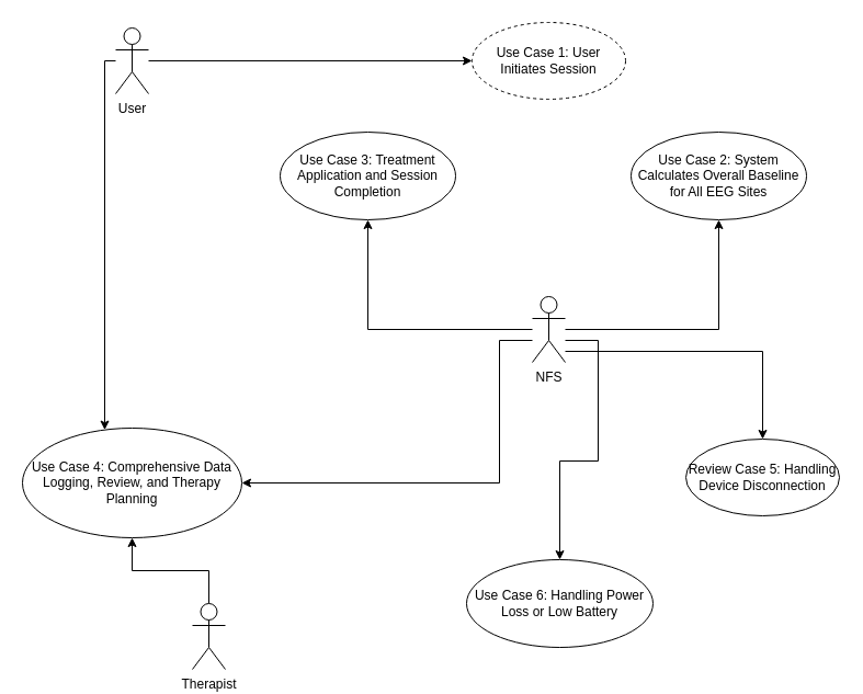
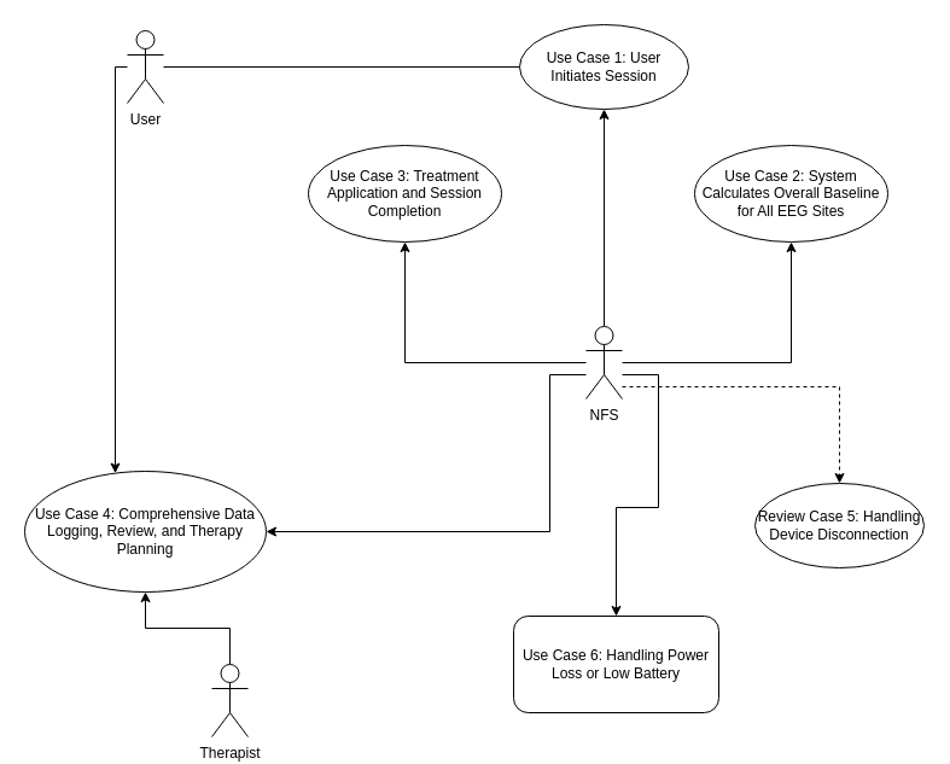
- <mxCell id="15" value="" style="edgeStyle=orthogonalEdgeStyle;rounded=0;orthogonalLoop=1;jettySize=auto;html=1;" edge="1" parent="1" source="3" target="13"><mxGeometry relative="1" as="geometry"><mxPoint x="235" y="150" as="sourcePoint" /><mxPoint x="500" y="90" as="targetPoint" /></mxGeometry></mxCell>
+ <mxCell id="15" value="" style="edgeStyle=orthogonalEdgeStyle;rounded=0;orthogonalLoop=1;jettySize=auto;html=1;endArrow=none;" edge="1" parent="1" source="3" target="13"><mxGeometry relative="1" as="geometry"><mxPoint x="235" y="150" as="sourcePoint" /><mxPoint x="500" y="90" as="targetPoint" /></mxGeometry></mxCell>
- <mxCell id="13" value="Use Case 1: User Initiates Session" style="ellipse;whiteSpace=wrap;html=1;dashed=1;" vertex="1" parent="1"><mxGeometry x="430" y="20" width="140" height="70" as="geometry" /></mxCell>
+ <mxCell id="13" value="Use Case 1: User Initiates Session" style="ellipse;whiteSpace=wrap;html=1;" vertex="1" parent="1"><mxGeometry x="430" y="20" width="140" height="70" as="geometry" /></mxCell>
+ <mxCell id="6" style="edgeStyle=orthogonalEdgeStyle;rounded=0;orthogonalLoop=1;jettySize=auto;html=1;" edge="1" parent="1" source="12" target="13"><mxGeometry relative="1" as="geometry" /></mxCell>
- <mxCell id="10" style="edgeStyle=orthogonalEdgeStyle;rounded=0;orthogonalLoop=1;jettySize=auto;html=1;" edge="1" parent="1" source="12" target="18"><mxGeometry relative="1" as="geometry"><Array as="points"><mxPoint x="695" y="320" /></Array></mxGeometry></mxCell>
+ <mxCell id="10" style="edgeStyle=orthogonalEdgeStyle;rounded=0;orthogonalLoop=1;jettySize=auto;html=1;dashed=1;" edge="1" parent="1" source="12" target="18"><mxGeometry relative="1" as="geometry"><Array as="points"><mxPoint x="695" y="320" /></Array></mxGeometry></mxCell>
- <mxCell id="19" value="Use Case 6: Handling Power Loss or Low Battery" style="ellipse;whiteSpace=wrap;html=1;" vertex="1" parent="1"><mxGeometry x="425" y="510" width="170" height="80" as="geometry" /></mxCell>
+ <mxCell id="19" value="Use Case 6: Handling Power Loss or Low Battery" style="whiteSpace=wrap;html=1;rounded=1;" vertex="1" parent="1"><mxGeometry x="425" y="510" width="170" height="80" as="geometry" /></mxCell>
